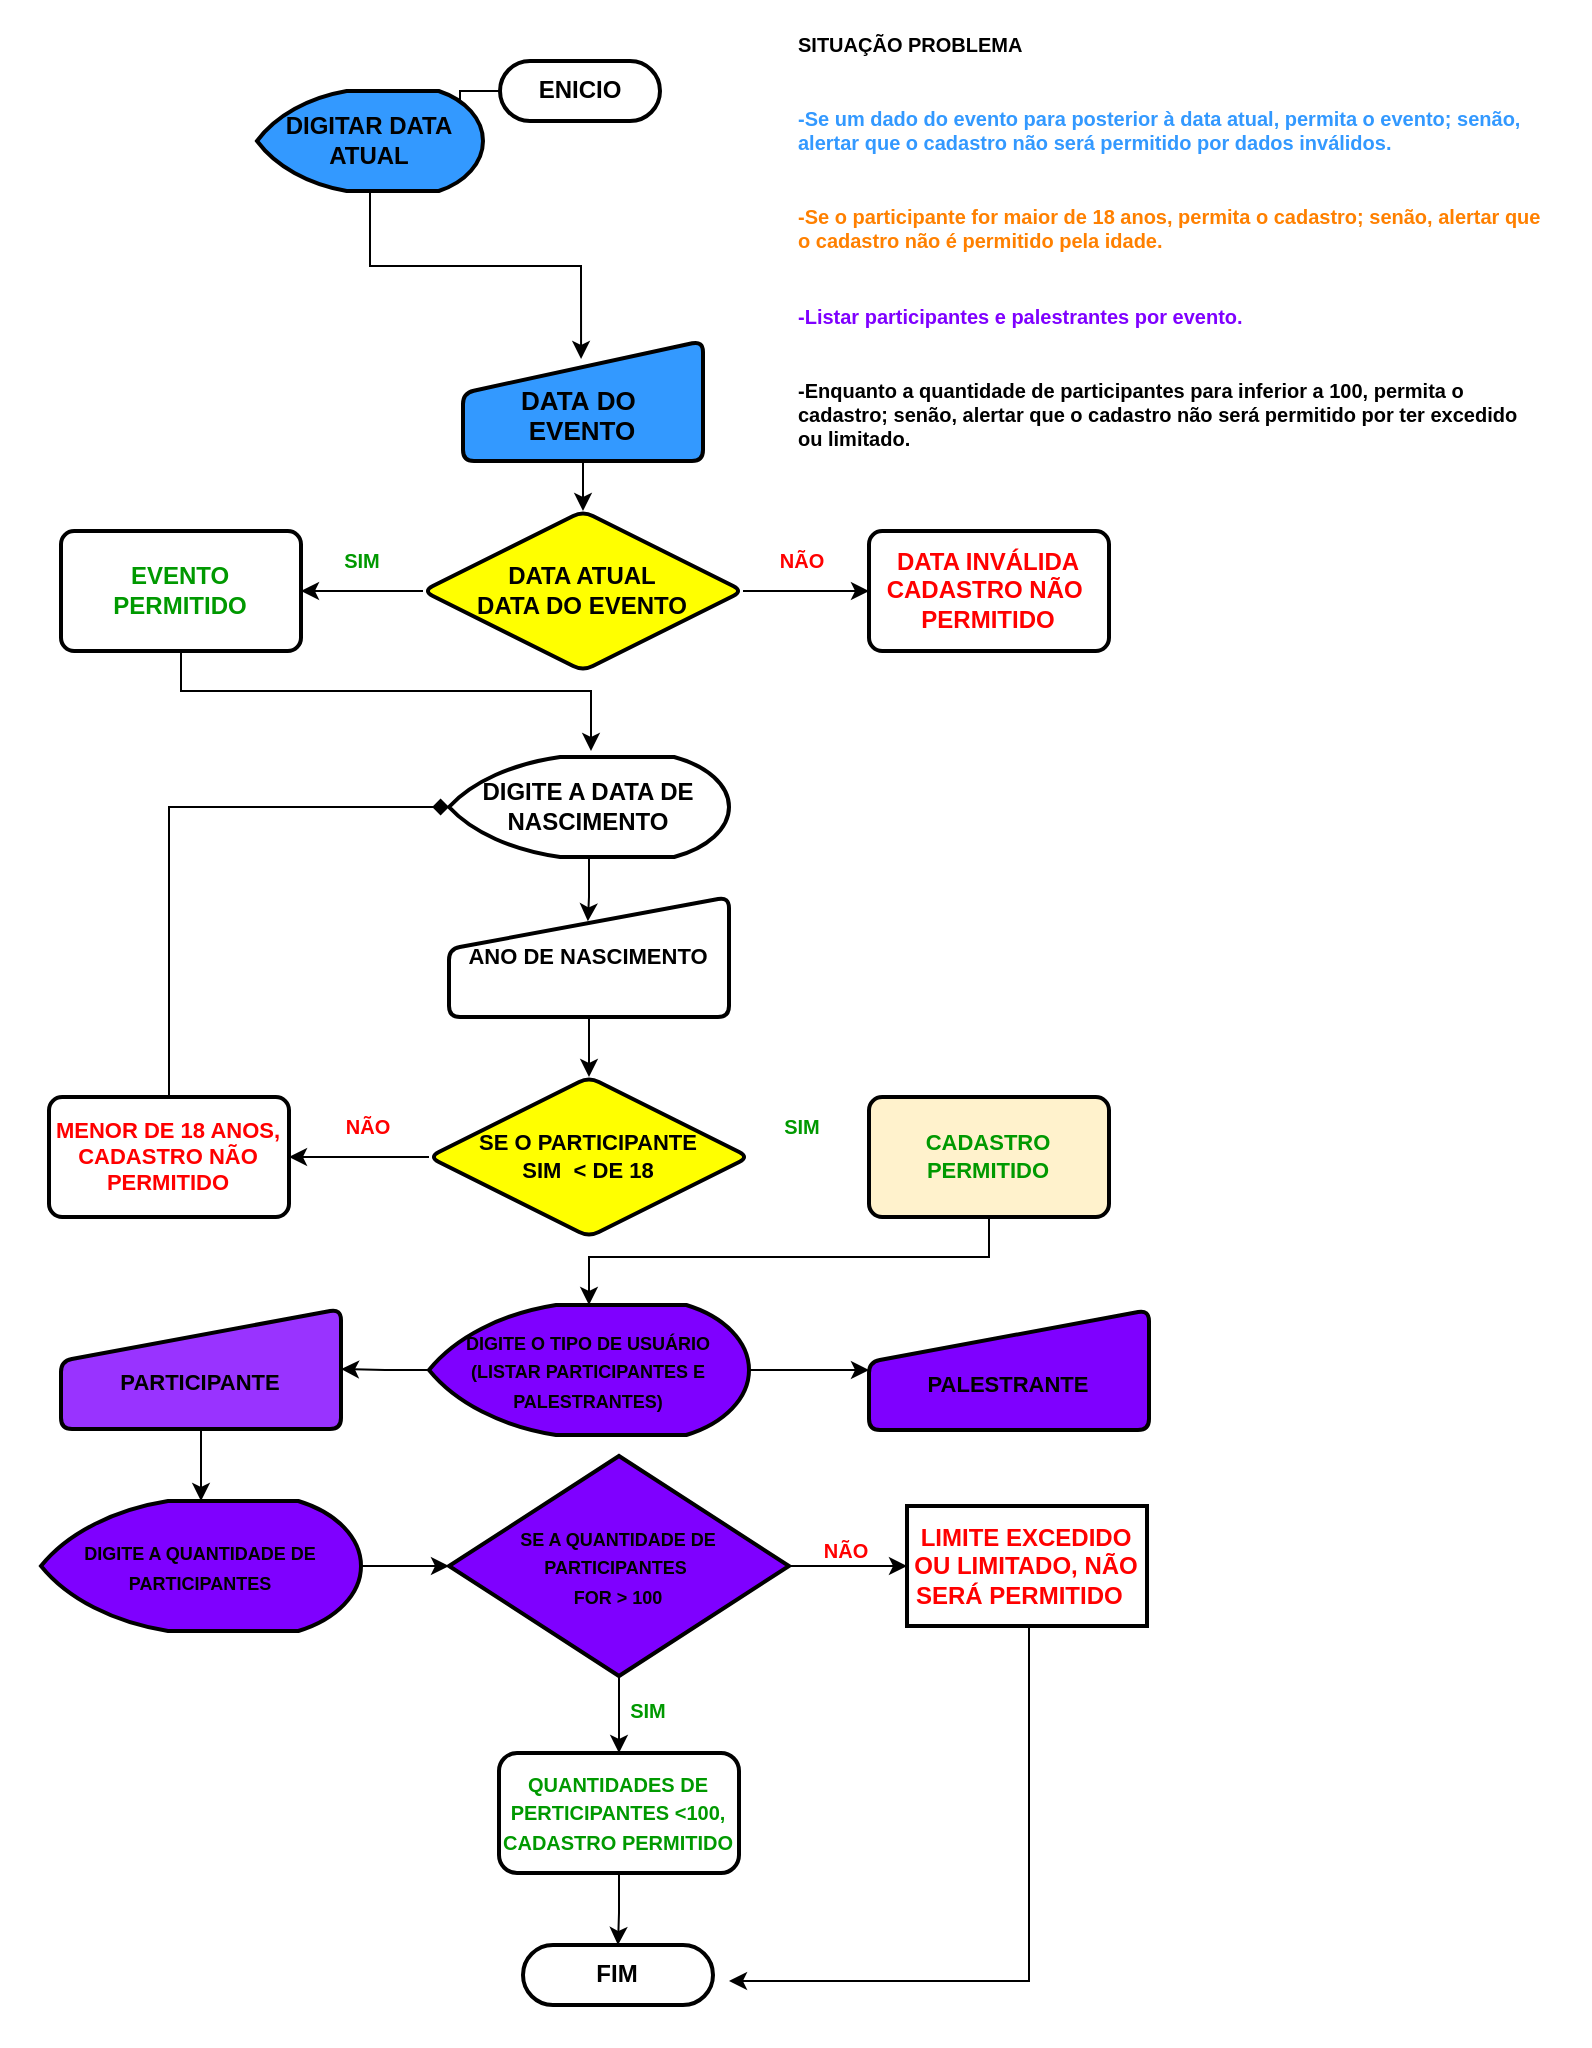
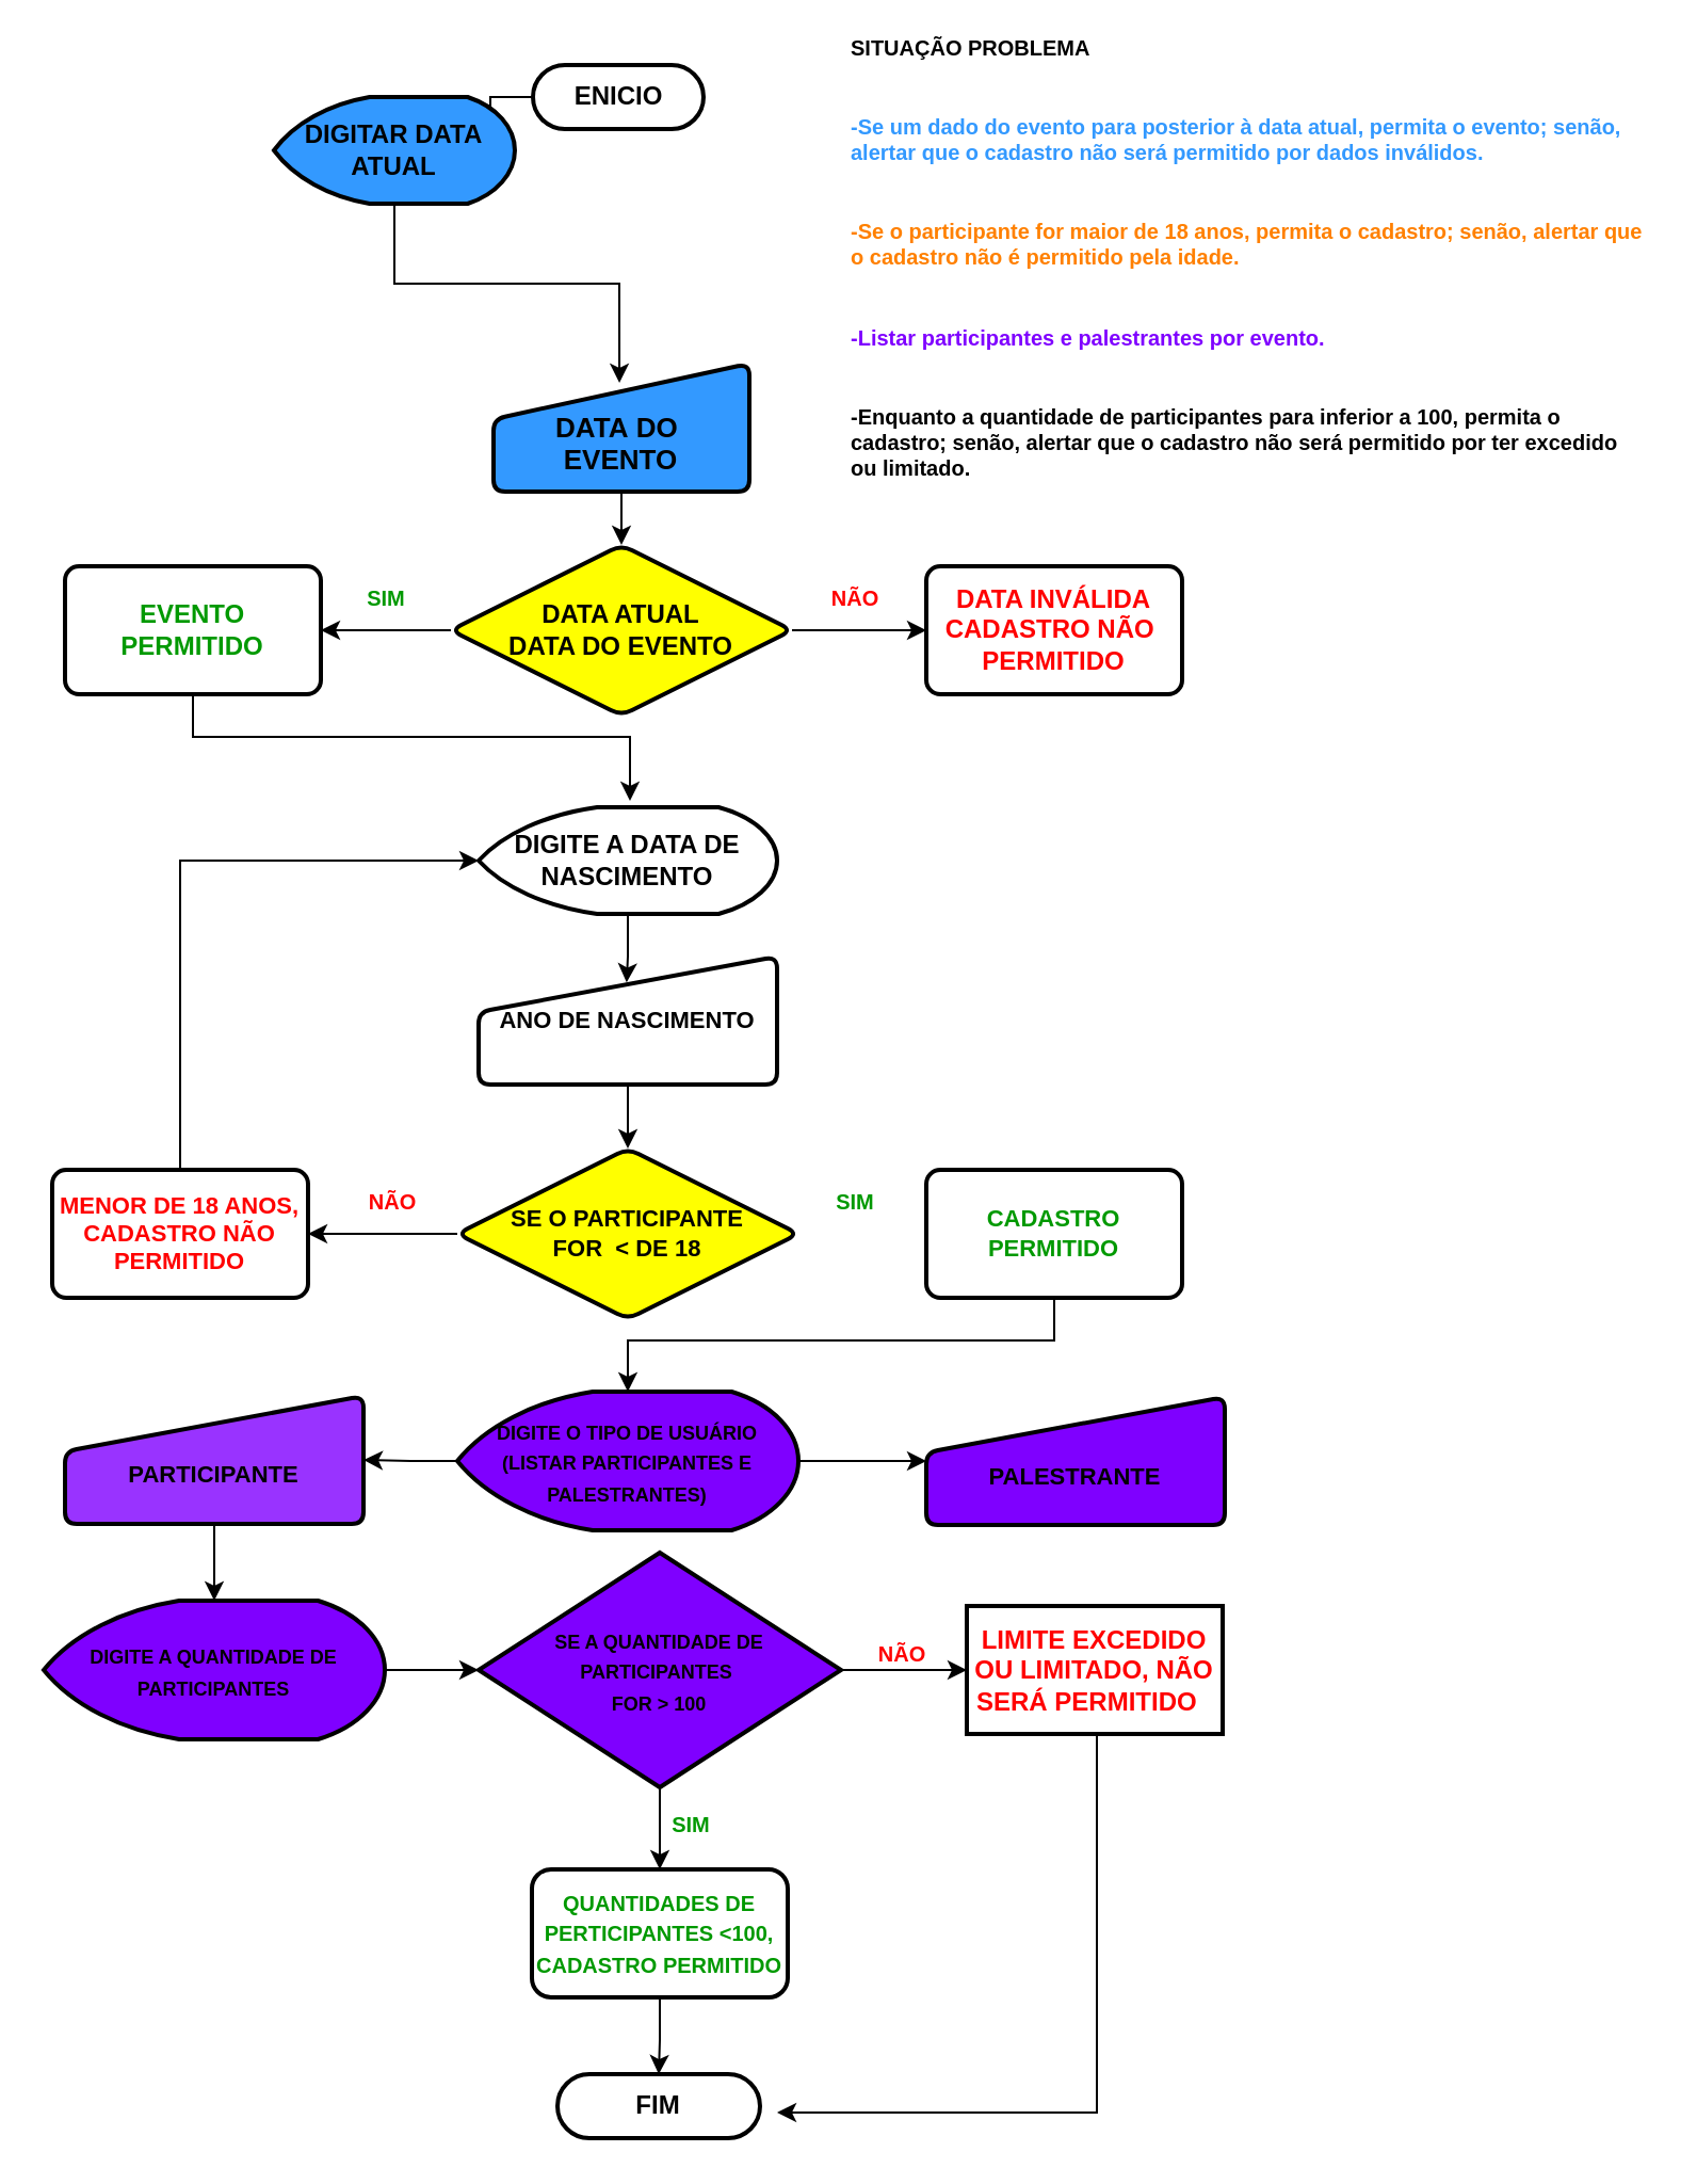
- <mxCell id="23" style="edgeStyle=orthogonalEdgeStyle;rounded=0;orthogonalLoop=1;jettySize=auto;html=1;entryX=0;entryY=0.5;entryDx=0;entryDy=0;entryPerimeter=0;fontSize=11;fontColor=#FF0000;exitX=0.5;exitY=0;exitDx=0;exitDy=0;endArrow=diamond;" edge="1" parent="1" source="24" target="18"><mxGeometry relative="1" as="geometry"><mxPoint x="84" y="538" as="sourcePoint" /></mxGeometry></mxCell>
+ <mxCell id="23" style="edgeStyle=orthogonalEdgeStyle;rounded=0;orthogonalLoop=1;jettySize=auto;html=1;entryX=0;entryY=0.5;entryDx=0;entryDy=0;entryPerimeter=0;fontSize=11;fontColor=#FF0000;exitX=0.5;exitY=0;exitDx=0;exitDy=0;" edge="1" parent="1" source="24" target="18"><mxGeometry relative="1" as="geometry"><mxPoint x="84" y="538" as="sourcePoint" /></mxGeometry></mxCell>
- <mxCell id="22" value="SE O PARTICIPANTE &lt;br&gt;SIM&amp;nbsp;&amp;nbsp;&amp;lt; DE 18" style="rhombus;whiteSpace=wrap;html=1;fontSize=11;strokeWidth=2;rounded=1;arcSize=11;fontStyle=1;fillColor=#FFFF00;" vertex="1" parent="1"><mxGeometry x="214" y="538" width="160" height="80" as="geometry" /></mxCell>
+ <mxCell id="22" value="SE O PARTICIPANTE &lt;br&gt;FOR&amp;nbsp;&amp;nbsp;&amp;lt; DE 18" style="rhombus;whiteSpace=wrap;html=1;fontSize=11;strokeWidth=2;rounded=1;arcSize=11;fontStyle=1;fillColor=#FFFF00;" vertex="1" parent="1"><mxGeometry x="214" y="538" width="160" height="80" as="geometry" /></mxCell>
- <mxCell id="27" value="&lt;font color=&quot;#009900&quot;&gt;CADASTRO PERMITIDO&lt;/font&gt;" style="whiteSpace=wrap;html=1;fontSize=11;strokeWidth=2;rounded=1;arcSize=11;fontStyle=1;fillColor=#fff2cc;" vertex="1" parent="1"><mxGeometry x="434" y="548" width="120" height="60" as="geometry" /></mxCell>
+ <mxCell id="27" value="&lt;font color=&quot;#009900&quot;&gt;CADASTRO PERMITIDO&lt;/font&gt;" style="whiteSpace=wrap;html=1;fontSize=11;strokeWidth=2;rounded=1;arcSize=11;fontStyle=1;" vertex="1" parent="1"><mxGeometry x="434" y="548" width="120" height="60" as="geometry" /></mxCell>
